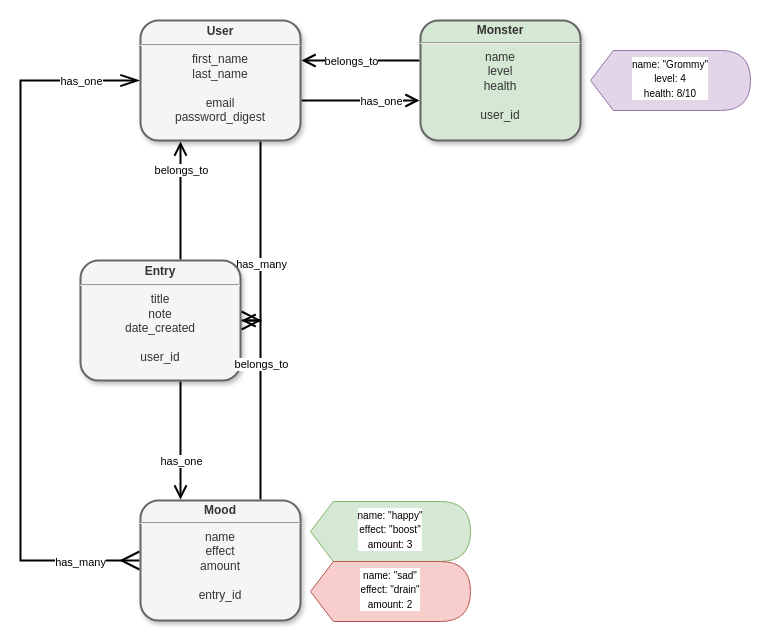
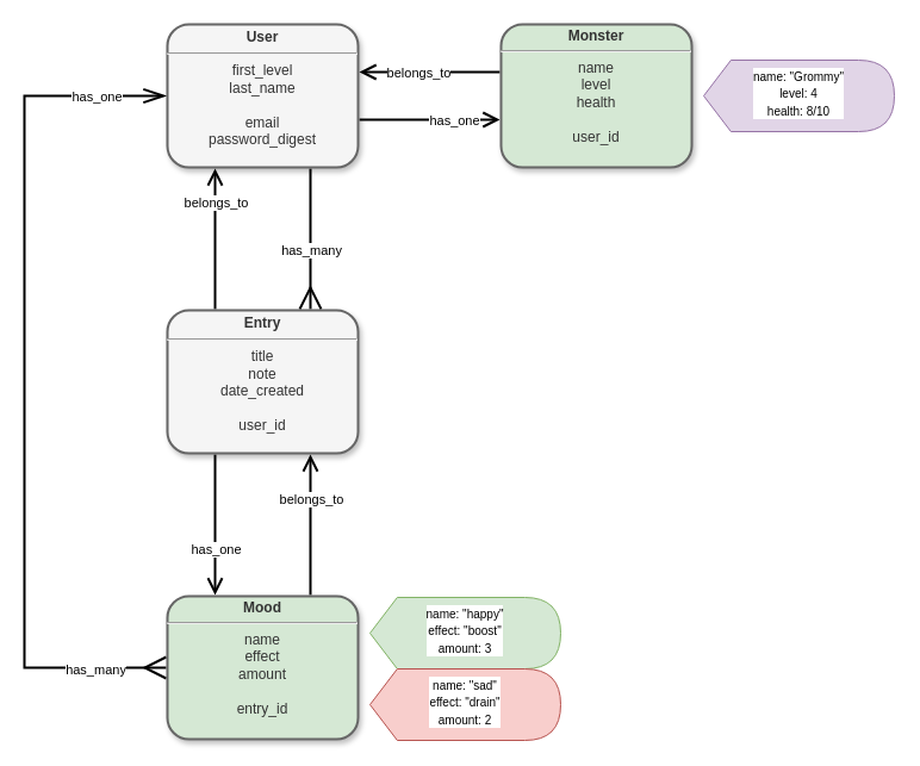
- <mxCell id="9" value="&lt;p style=&quot;margin: 4px 0px 0px ; font-size: 12px&quot;&gt;&lt;b style=&quot;font-size: 12px&quot;&gt;User&lt;/b&gt;&lt;/p&gt;&lt;hr style=&quot;font-size: 12px&quot;&gt;first_name&lt;br style=&quot;font-size: 12px&quot;&gt;last_name&lt;br style=&quot;font-size: 12px&quot;&gt;&lt;br style=&quot;font-size: 12px&quot;&gt;email&lt;br style=&quot;font-size: 12px&quot;&gt;password_digest&lt;br style=&quot;font-size: 12px&quot;&gt;&lt;p style=&quot;font-size: 12px&quot;&gt;&lt;/p&gt;" style="verticalAlign=middle;align=center;overflow=fill;fontSize=12;fontFamily=Helvetica;html=1;perimeterSpacing=1;rounded=1;glass=0;shadow=1;sketch=0;strokeWidth=2;fillColor=#f5f5f5;strokeColor=#666666;fontColor=#333333;" parent="1" vertex="1"><mxGeometry x="140" y="20" width="160" height="120" as="geometry" /></mxCell>
+ <mxCell id="9" value="&lt;p style=&quot;margin: 4px 0px 0px ; font-size: 12px&quot;&gt;&lt;b style=&quot;font-size: 12px&quot;&gt;User&lt;/b&gt;&lt;/p&gt;&lt;hr style=&quot;font-size: 12px&quot;&gt;first_level&lt;br style=&quot;font-size: 12px&quot;&gt;last_name&lt;br style=&quot;font-size: 12px&quot;&gt;&lt;br style=&quot;font-size: 12px&quot;&gt;email&lt;br style=&quot;font-size: 12px&quot;&gt;password_digest&lt;br style=&quot;font-size: 12px&quot;&gt;&lt;p style=&quot;font-size: 12px&quot;&gt;&lt;/p&gt;" style="verticalAlign=middle;align=center;overflow=fill;fontSize=12;fontFamily=Helvetica;html=1;perimeterSpacing=1;rounded=1;glass=0;shadow=1;sketch=0;strokeWidth=2;fillColor=#f5f5f5;strokeColor=#666666;fontColor=#333333;" parent="1" vertex="1"><mxGeometry x="140" y="20" width="160" height="120" as="geometry" /></mxCell>
- <mxCell id="17" value="&lt;p style=&quot;margin: 4px 0px 0px ; font-size: 12px&quot;&gt;&lt;b style=&quot;font-size: 12px&quot;&gt;Entry&lt;/b&gt;&lt;/p&gt;&lt;hr style=&quot;font-size: 12px&quot;&gt;title&lt;br style=&quot;font-size: 12px&quot;&gt;note&lt;br&gt;date_created&lt;br style=&quot;font-size: 12px&quot;&gt;&lt;br style=&quot;font-size: 12px&quot;&gt;user_id" style="verticalAlign=middle;align=center;overflow=fill;fontSize=12;fontFamily=Helvetica;html=1;perimeterSpacing=1;rounded=1;glass=0;shadow=1;sketch=0;strokeWidth=2;fillColor=#f5f5f5;strokeColor=#666666;fontColor=#333333;" parent="1" vertex="1"><mxGeometry x="80" y="260" width="160" height="120" as="geometry" /></mxCell>
+ <mxCell id="17" value="&lt;p style=&quot;margin: 4px 0px 0px ; font-size: 12px&quot;&gt;&lt;b style=&quot;font-size: 12px&quot;&gt;Entry&lt;/b&gt;&lt;/p&gt;&lt;hr style=&quot;font-size: 12px&quot;&gt;title&lt;br style=&quot;font-size: 12px&quot;&gt;note&lt;br&gt;date_created&lt;br style=&quot;font-size: 12px&quot;&gt;&lt;br style=&quot;font-size: 12px&quot;&gt;user_id" style="verticalAlign=middle;align=center;overflow=fill;fontSize=12;fontFamily=Helvetica;html=1;perimeterSpacing=1;rounded=1;glass=0;shadow=1;sketch=0;strokeWidth=2;fillColor=#f5f5f5;strokeColor=#666666;fontColor=#333333;" parent="1" vertex="1"><mxGeometry x="140" y="260" width="160" height="120" as="geometry" /></mxCell>
- <mxCell id="20" value="&lt;p style=&quot;margin: 4px 0px 0px ; line-height: 100% ; font-size: 12px&quot;&gt;&lt;b style=&quot;font-size: 12px&quot;&gt;Mood&lt;/b&gt;&lt;/p&gt;&lt;hr style=&quot;font-size: 12px&quot;&gt;name&lt;br style=&quot;font-size: 12px&quot;&gt;effect&lt;br style=&quot;font-size: 12px&quot;&gt;amount&lt;br style=&quot;font-size: 12px&quot;&gt;&lt;br style=&quot;font-size: 12px&quot;&gt;entry_id" style="verticalAlign=middle;align=center;overflow=fill;fontSize=12;fontFamily=Helvetica;html=1;perimeterSpacing=1;rounded=1;glass=0;shadow=1;sketch=0;strokeWidth=2;fillColor=#f5f5f5;strokeColor=#666666;fontColor=#333333;" parent="1" vertex="1"><mxGeometry x="140" y="500" width="160" height="120" as="geometry" /></mxCell>
+ <mxCell id="20" value="&lt;p style=&quot;margin: 4px 0px 0px ; line-height: 100% ; font-size: 12px&quot;&gt;&lt;b style=&quot;font-size: 12px&quot;&gt;Mood&lt;/b&gt;&lt;/p&gt;&lt;hr style=&quot;font-size: 12px&quot;&gt;name&lt;br style=&quot;font-size: 12px&quot;&gt;effect&lt;br style=&quot;font-size: 12px&quot;&gt;amount&lt;br style=&quot;font-size: 12px&quot;&gt;&lt;br style=&quot;font-size: 12px&quot;&gt;entry_id" style="verticalAlign=middle;align=center;overflow=fill;fontSize=12;fontFamily=Helvetica;html=1;perimeterSpacing=1;rounded=1;glass=0;shadow=1;sketch=0;strokeWidth=2;fillColor=#d5e8d4;strokeColor=#666666;fontColor=#333333;" parent="1" vertex="1"><mxGeometry x="140" y="500" width="160" height="120" as="geometry" /></mxCell>
